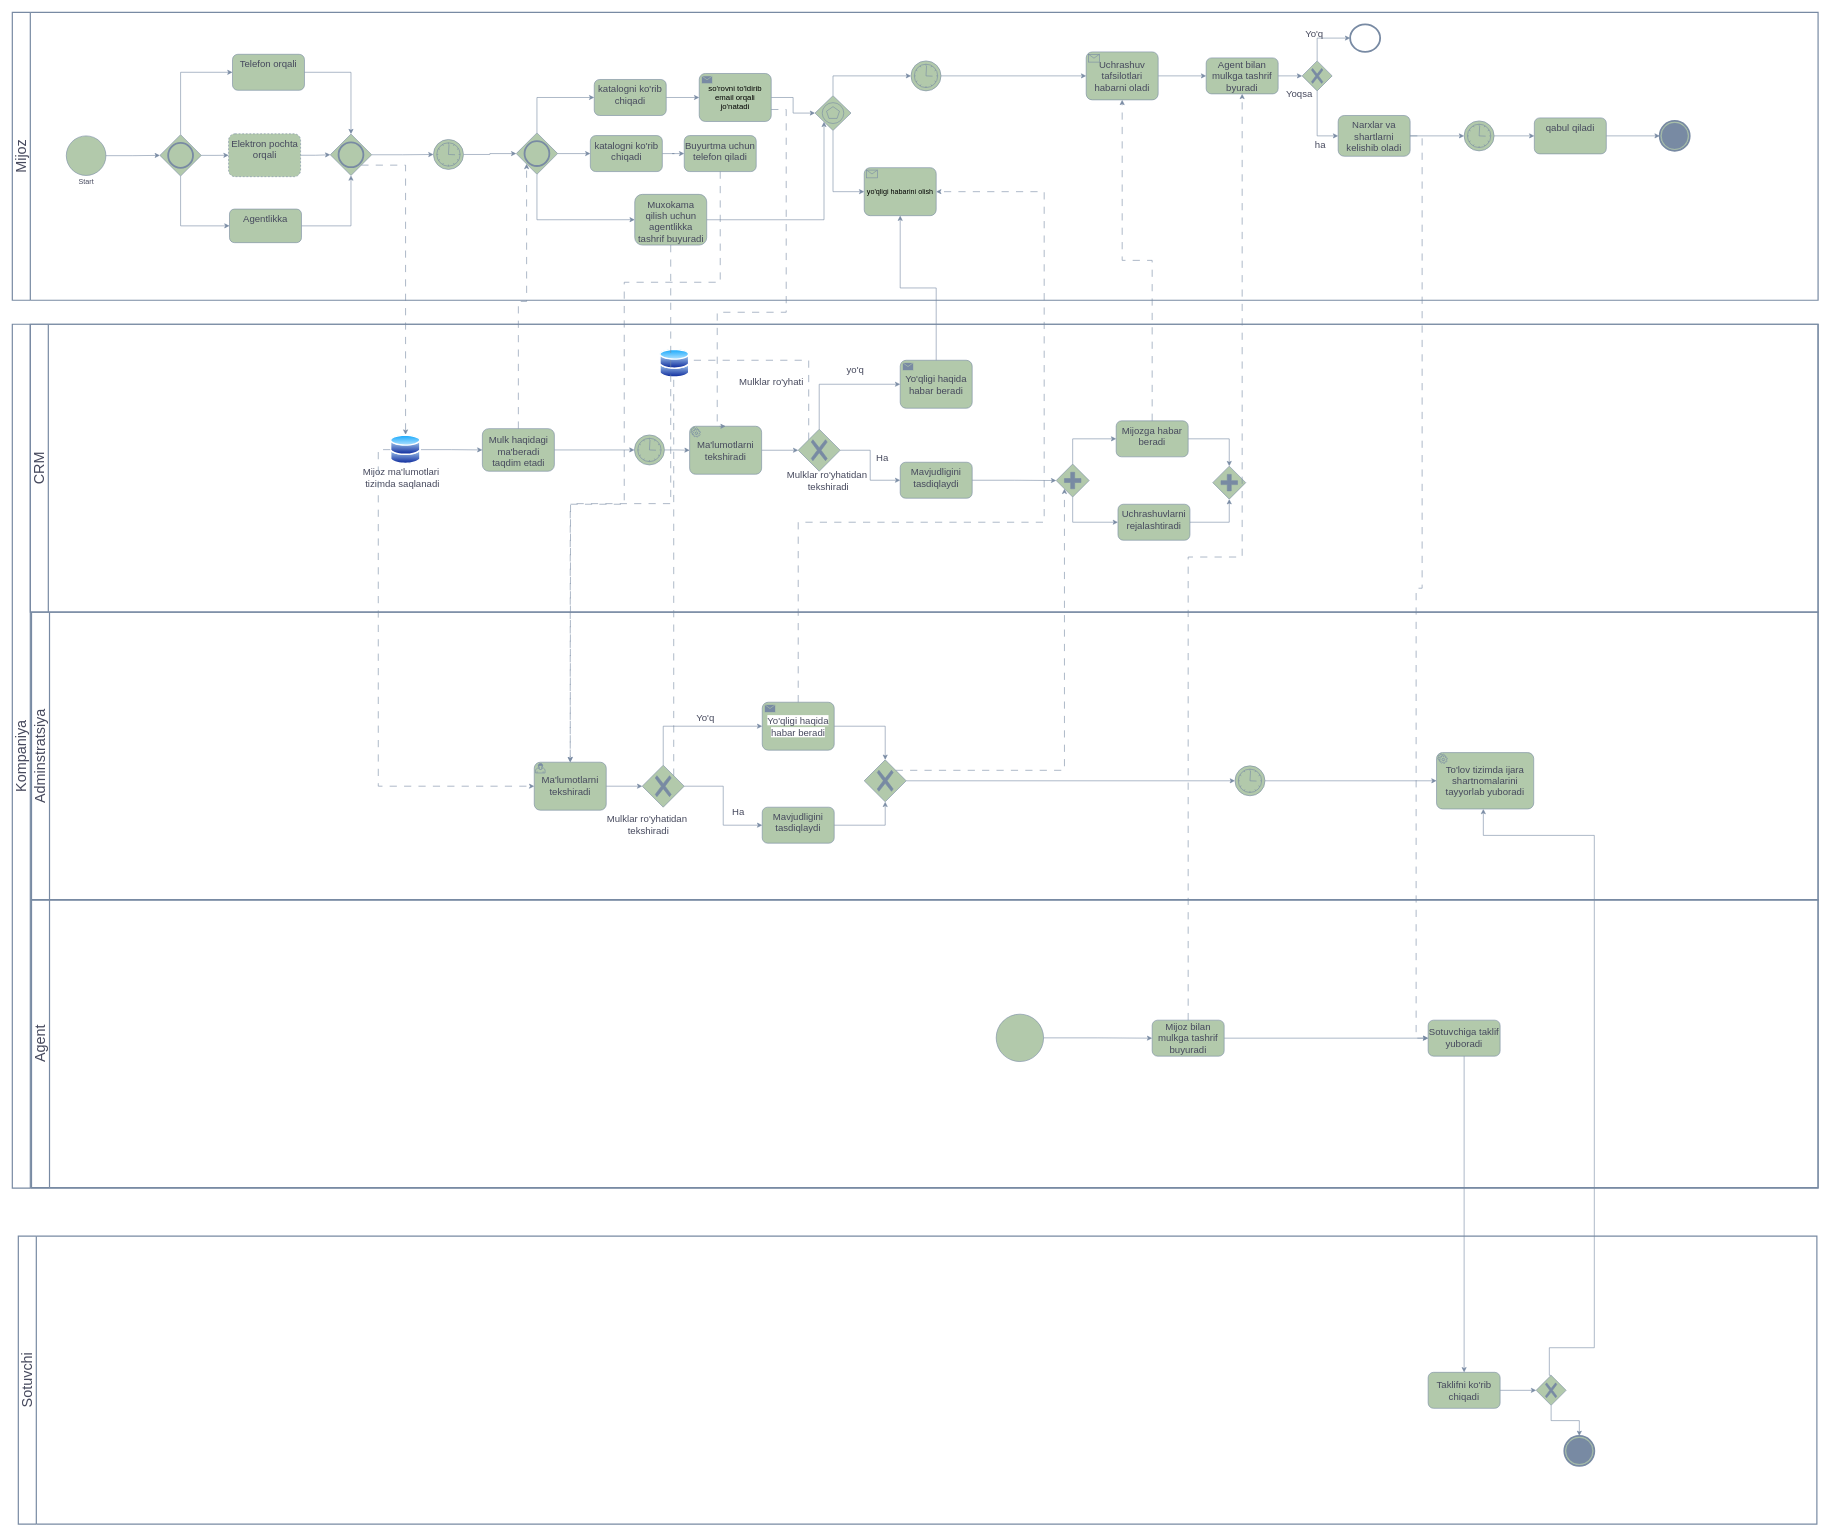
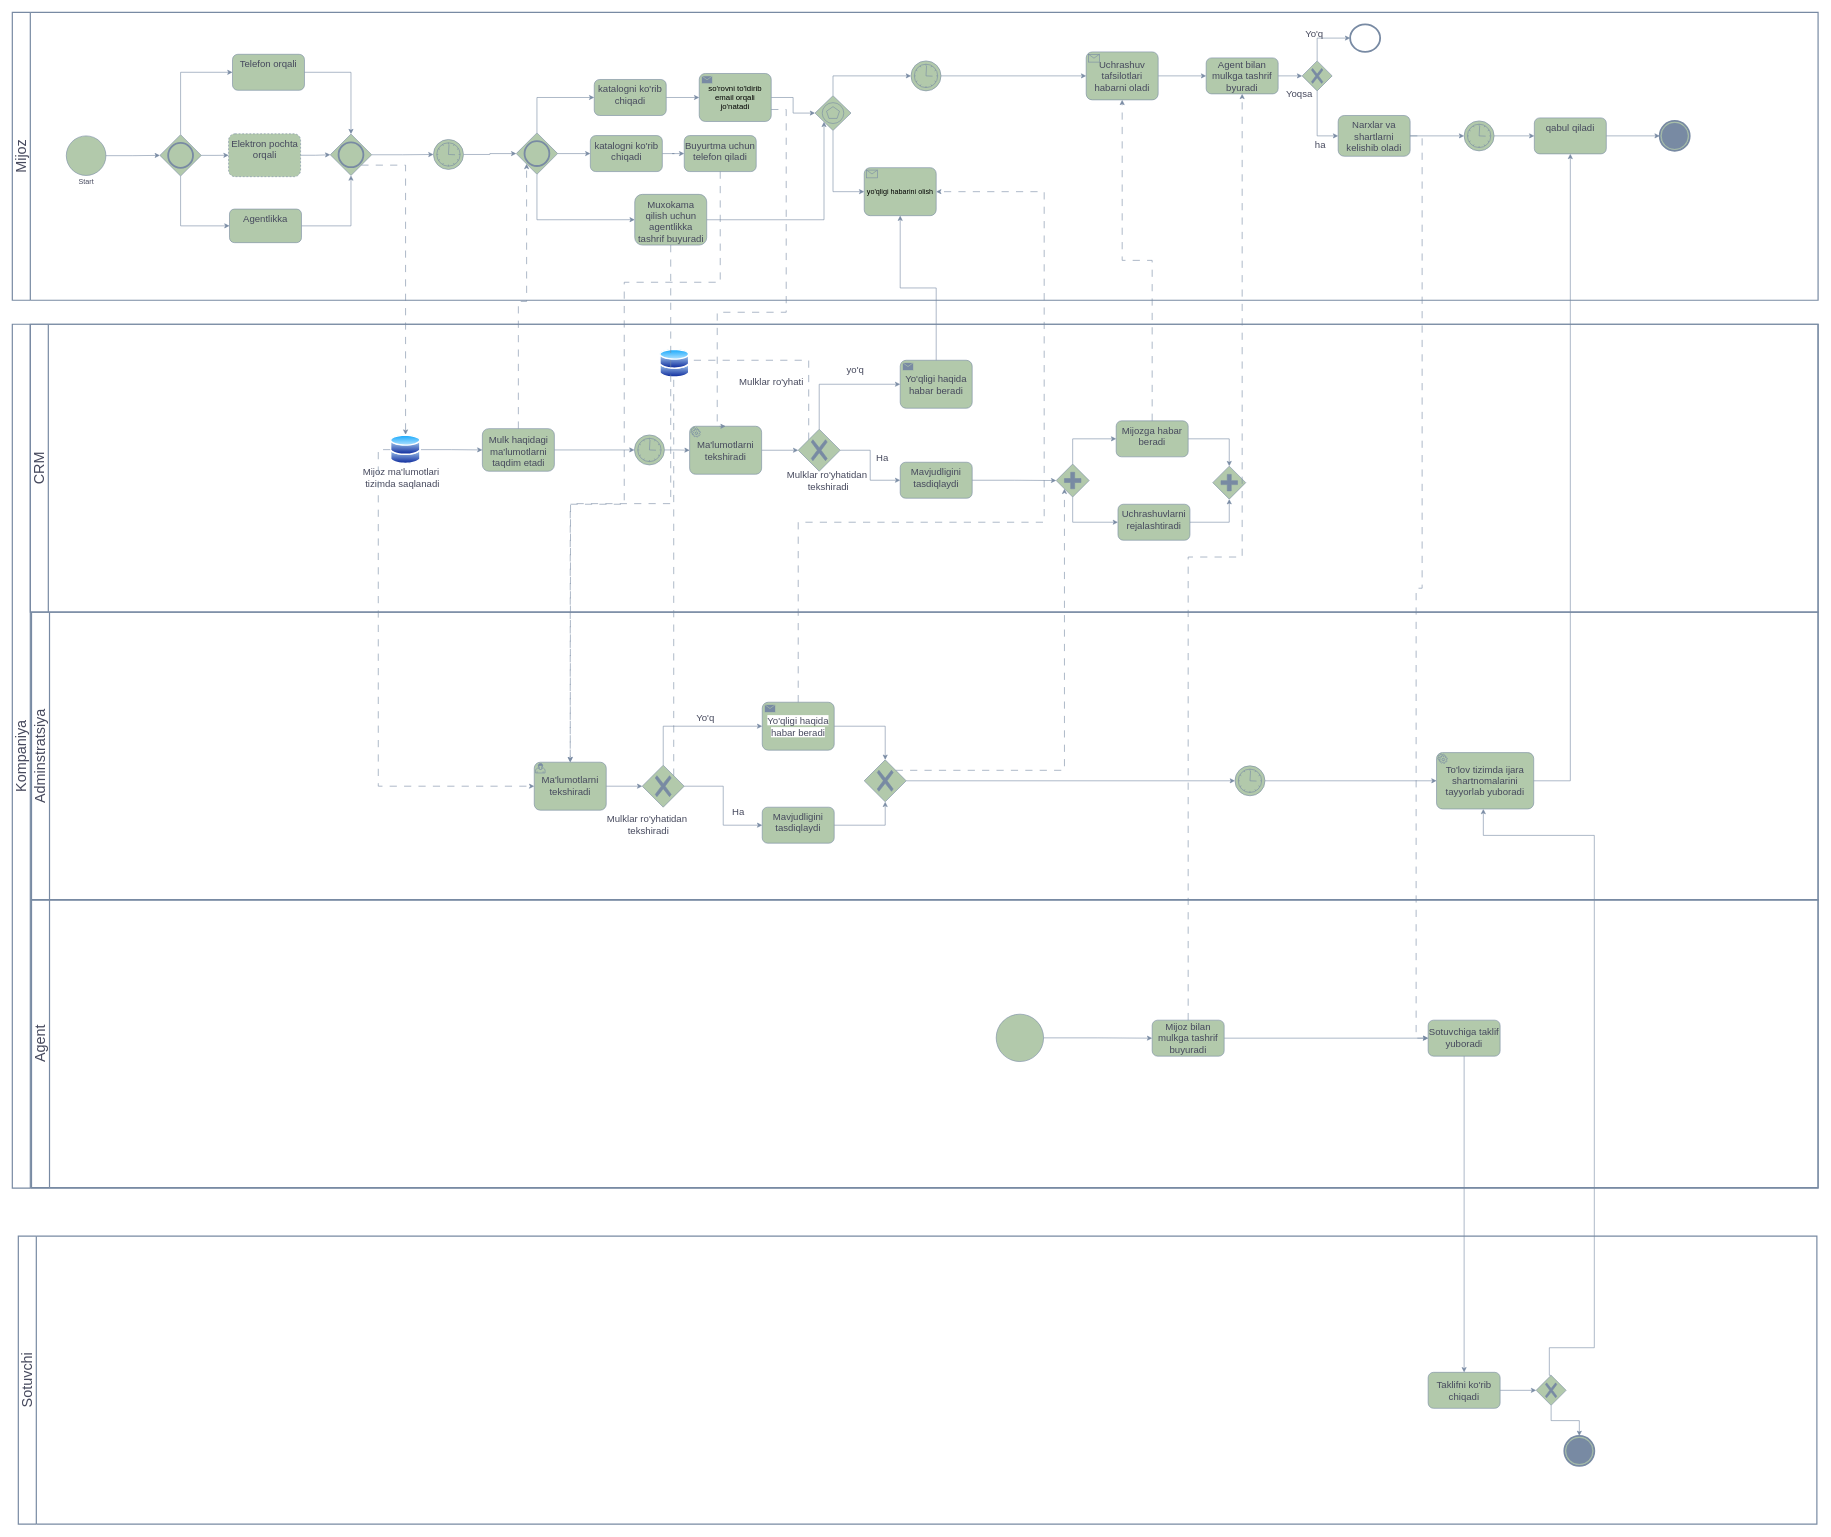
+ <mxCell id="132" value="" style="edgeStyle=orthogonalEdgeStyle;rounded=0;orthogonalLoop=1;jettySize=auto;html=1;entryX=0.5;entryY=1;entryDx=0;entryDy=0;labelBackgroundColor=none;strokeColor=#788AA3;fontColor=default;" parent="1" source="103" target="45" edge="1"><mxGeometry relative="1" as="geometry"><mxPoint x="2475" y="1157" as="targetPoint" /></mxGeometry></mxCell>
- <mxCell id="63" value="&lt;font style=&quot;font-size: 16px;&quot;&gt;Mulk haqidagi ma'beradi taqdim etadi&lt;/font&gt;" style="rounded=1;whiteSpace=wrap;html=1;verticalAlign=top;labelBackgroundColor=none;shadow=0;dashed=0;spacingTop=3;fillColor=#B2C9AB;strokeColor=#788AA3;fontColor=#46495D;" parent="58" vertex="1"><mxGeometry x="753.53" y="174" width="120" height="71" as="geometry" /></mxCell>
+ <mxCell id="63" value="&lt;font style=&quot;font-size: 16px;&quot;&gt;Mulk haqidagi ma'lumotlarni taqdim etadi&lt;/font&gt;" style="rounded=1;whiteSpace=wrap;html=1;verticalAlign=top;labelBackgroundColor=none;shadow=0;dashed=0;spacingTop=3;fillColor=#B2C9AB;strokeColor=#788AA3;fontColor=#46495D;" parent="58" vertex="1"><mxGeometry x="753.53" y="174" width="120" height="71" as="geometry" /></mxCell>
